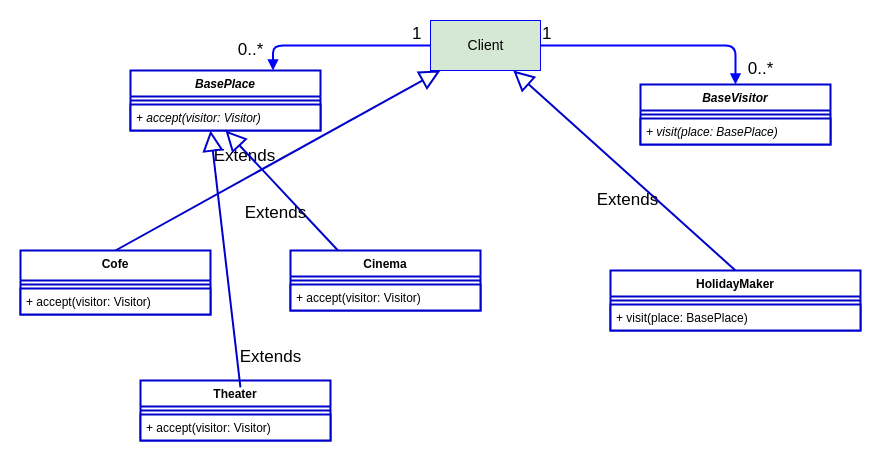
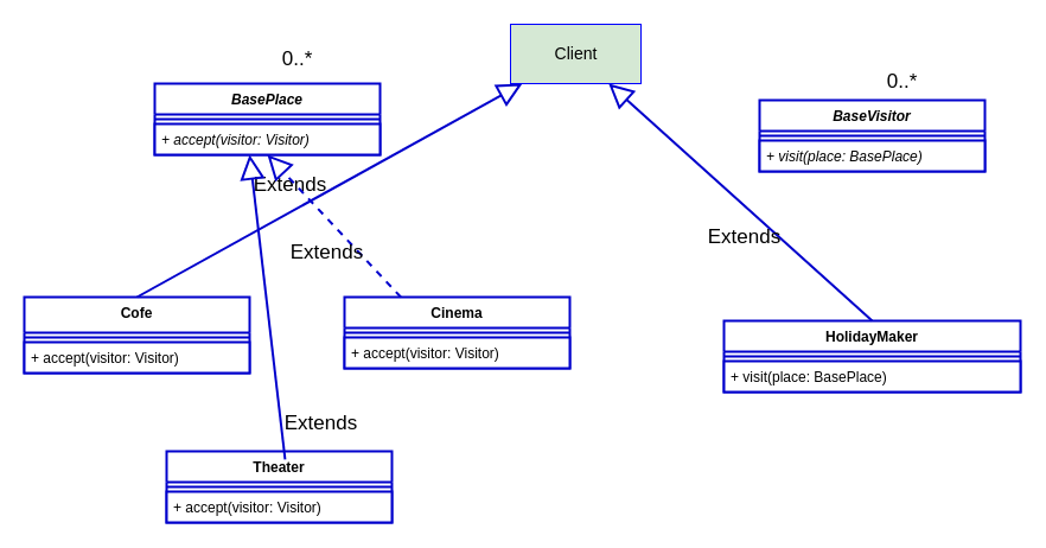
- <mxCell id="21" value="name" style="endArrow=block;endFill=1;html=1;edgeStyle=orthogonalEdgeStyle;align=left;verticalAlign=top;fontSize=14;entryX=0.75;entryY=0;entryDx=0;entryDy=0;exitX=0;exitY=0.5;exitDx=0;exitDy=0;strokeWidth=2;strokeColor=#0000FF;noLabel=1;fontColor=none;" parent="1" source="20" target="2" edge="1"><mxGeometry x="-1" relative="1" as="geometry"><mxPoint x="350" y="150" as="sourcePoint" /><mxPoint x="510" y="150" as="targetPoint" /></mxGeometry></mxCell>
- <mxCell id="22" value="1" style="edgeLabel;resizable=0;html=1;align=left;verticalAlign=bottom;fontSize=17;fontColor=#000000;labelBackgroundColor=none;" parent="21" connectable="0" vertex="1"><mxGeometry x="-1" relative="1" as="geometry"><mxPoint x="-20" as="offset" /></mxGeometry></mxCell>
- <mxCell id="23" value="name" style="endArrow=block;endFill=1;html=1;edgeStyle=orthogonalEdgeStyle;align=left;verticalAlign=top;fontSize=14;entryX=0.5;entryY=0;entryDx=0;entryDy=0;exitX=1;exitY=0.5;exitDx=0;exitDy=0;strokeWidth=2;strokeColor=#0000FF;noLabel=1;fontColor=none;" parent="1" source="20" target="11" edge="1"><mxGeometry x="-1" relative="1" as="geometry"><mxPoint x="440" y="55" as="sourcePoint" /><mxPoint x="282.5" y="80" as="targetPoint" /></mxGeometry></mxCell>
- <mxCell id="24" value="1" style="edgeLabel;resizable=0;html=1;align=left;verticalAlign=bottom;fontSize=17;fontColor=#000000;labelBackgroundColor=none;" parent="23" connectable="0" vertex="1"><mxGeometry x="-1" relative="1" as="geometry" /></mxCell>
- <mxCell id="18" value="Extends" style="endArrow=block;endSize=16;endFill=0;html=1;exitX=0.25;exitY=0;exitDx=0;exitDy=0;entryX=0.5;entryY=1;entryDx=0;entryDy=0;strokeWidth=2;strokeColor=#0000CC;fontSize=17;fontColor=#000000;labelBackgroundColor=none;" parent="1" source="8" target="2" edge="1"><mxGeometry x="-0.149" y="20" width="160" relative="1" as="geometry"><mxPoint x="265" y="290" as="sourcePoint" /><mxPoint x="487.5" y="166" as="targetPoint" /><mxPoint as="offset" /></mxGeometry></mxCell>
+ <mxCell id="18" value="Extends" style="endArrow=block;endSize=16;endFill=0;html=1;exitX=0.25;exitY=0;exitDx=0;exitDy=0;entryX=0.5;entryY=1;entryDx=0;entryDy=0;strokeWidth=2;strokeColor=#0000CC;fontSize=17;fontColor=#000000;labelBackgroundColor=none;dashed=1;" parent="1" source="8" target="2" edge="1"><mxGeometry x="-0.149" y="20" width="160" relative="1" as="geometry"><mxPoint x="265" y="290" as="sourcePoint" /><mxPoint x="487.5" y="166" as="targetPoint" /><mxPoint as="offset" /></mxGeometry></mxCell>
